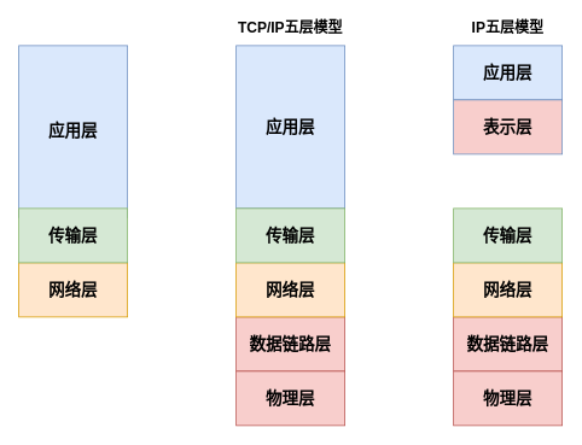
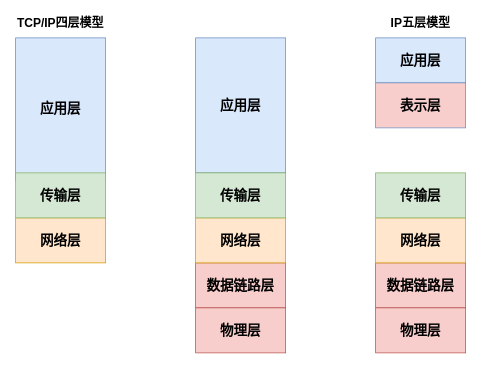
+ <mxCell id="16" value="TCP/IP四层模型" style="text;html=1;strokeColor=none;fillColor=none;align=center;verticalAlign=middle;whiteSpace=wrap;rounded=0;fontStyle=1;fontSize=16;" vertex="1" parent="1"><mxGeometry x="20" y="20" width="120" height="20" as="geometry" /></mxCell>
- <mxCell id="17" value="TCP/IP五层模型" style="text;html=1;strokeColor=none;fillColor=none;align=center;verticalAlign=middle;whiteSpace=wrap;rounded=0;fontStyle=1;fontSize=16;" vertex="1" parent="1"><mxGeometry x="260" y="20" width="120" height="20" as="geometry" /></mxCell>
